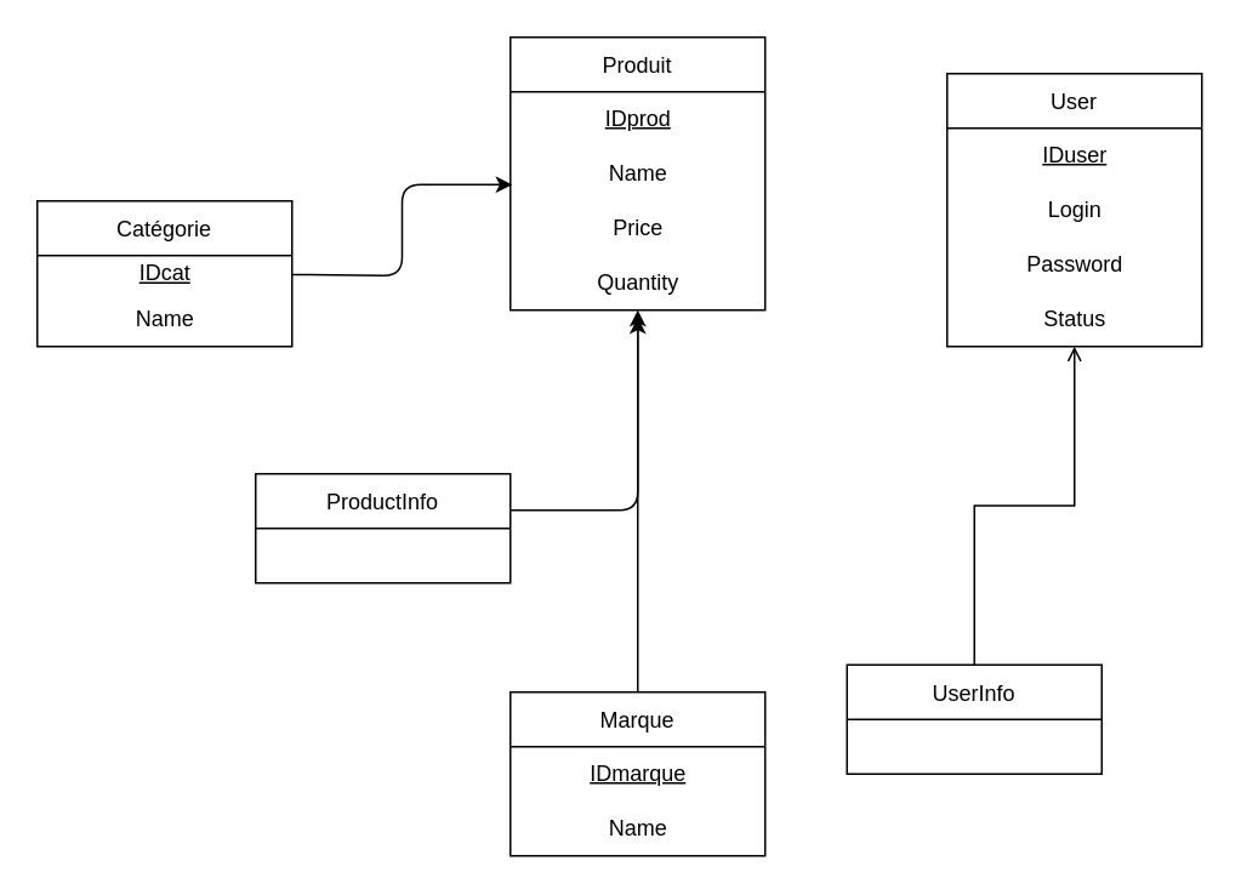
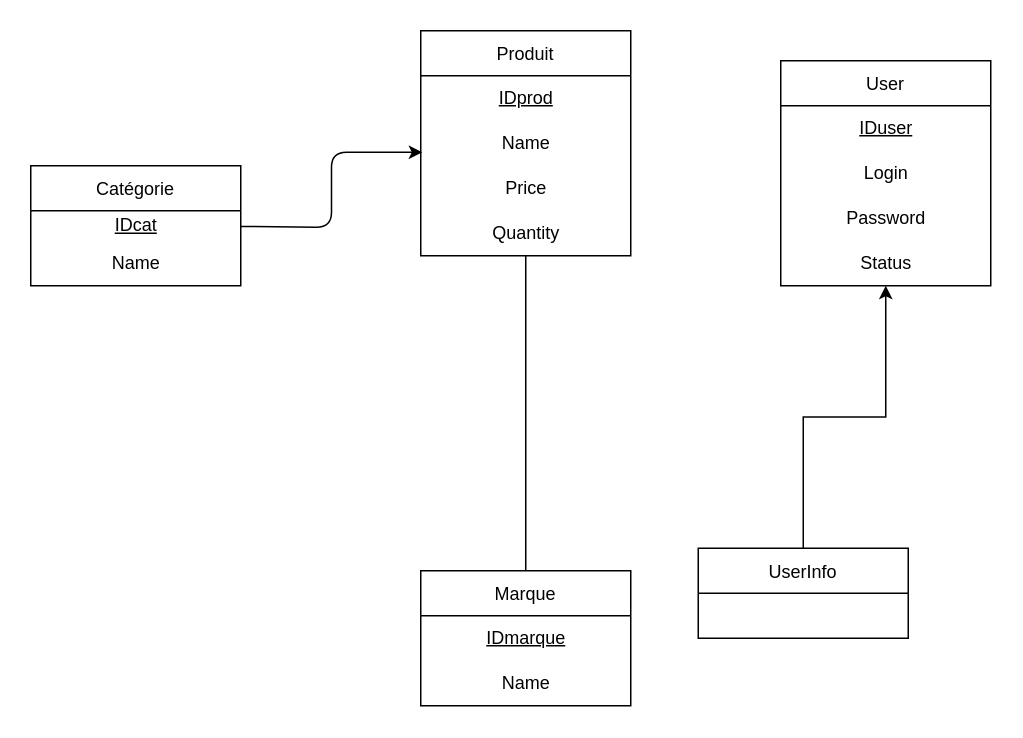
- <mxCell id="9" style="edgeStyle=orthogonalEdgeStyle;rounded=0;orthogonalLoop=1;jettySize=auto;html=1;entryX=0.5;entryY=1;entryDx=0;entryDy=0;endArrow=classic;endFill=1;" parent="1" source="10" target="2" edge="1"><mxGeometry relative="1" as="geometry" /></mxCell>
+ <mxCell id="9" style="edgeStyle=orthogonalEdgeStyle;rounded=0;orthogonalLoop=1;jettySize=auto;html=1;entryX=0.5;entryY=1;entryDx=0;entryDy=0;endArrow=none;endFill=1;" parent="1" source="10" target="2" edge="1"><mxGeometry relative="1" as="geometry" /></mxCell>
- <mxCell id="7" style="edgeStyle=orthogonalEdgeStyle;rounded=0;orthogonalLoop=1;jettySize=auto;html=1;entryX=0.5;entryY=1;entryDx=0;entryDy=0;endArrow=open;endFill=1;" parent="1" source="8" target="13" edge="1"><mxGeometry relative="1" as="geometry" /></mxCell>
+ <mxCell id="7" style="edgeStyle=orthogonalEdgeStyle;rounded=0;orthogonalLoop=1;jettySize=auto;html=1;entryX=0.5;entryY=1;entryDx=0;entryDy=0;endArrow=classic;endFill=1;" parent="1" source="8" target="13" edge="1"><mxGeometry relative="1" as="geometry" /></mxCell>
- <mxCell id="22" style="edgeStyle=orthogonalEdgeStyle;html=1;entryX=0.5;entryY=1.133;entryDx=0;entryDy=0;entryPerimeter=0;" parent="1" source="23" target="6" edge="1"><mxGeometry relative="1" as="geometry"><Array as="points"><mxPoint x="350" y="280" /></Array></mxGeometry></mxCell>
- <mxCell id="23" value="ProductInfo" style="swimlane;fontStyle=0;childLayout=stackLayout;horizontal=1;startSize=30;horizontalStack=0;resizeParent=1;resizeParentMax=0;resizeLast=0;collapsible=1;marginBottom=0;" parent="1" vertex="1"><mxGeometry x="140" y="260" width="140" height="60" as="geometry" /></mxCell>
